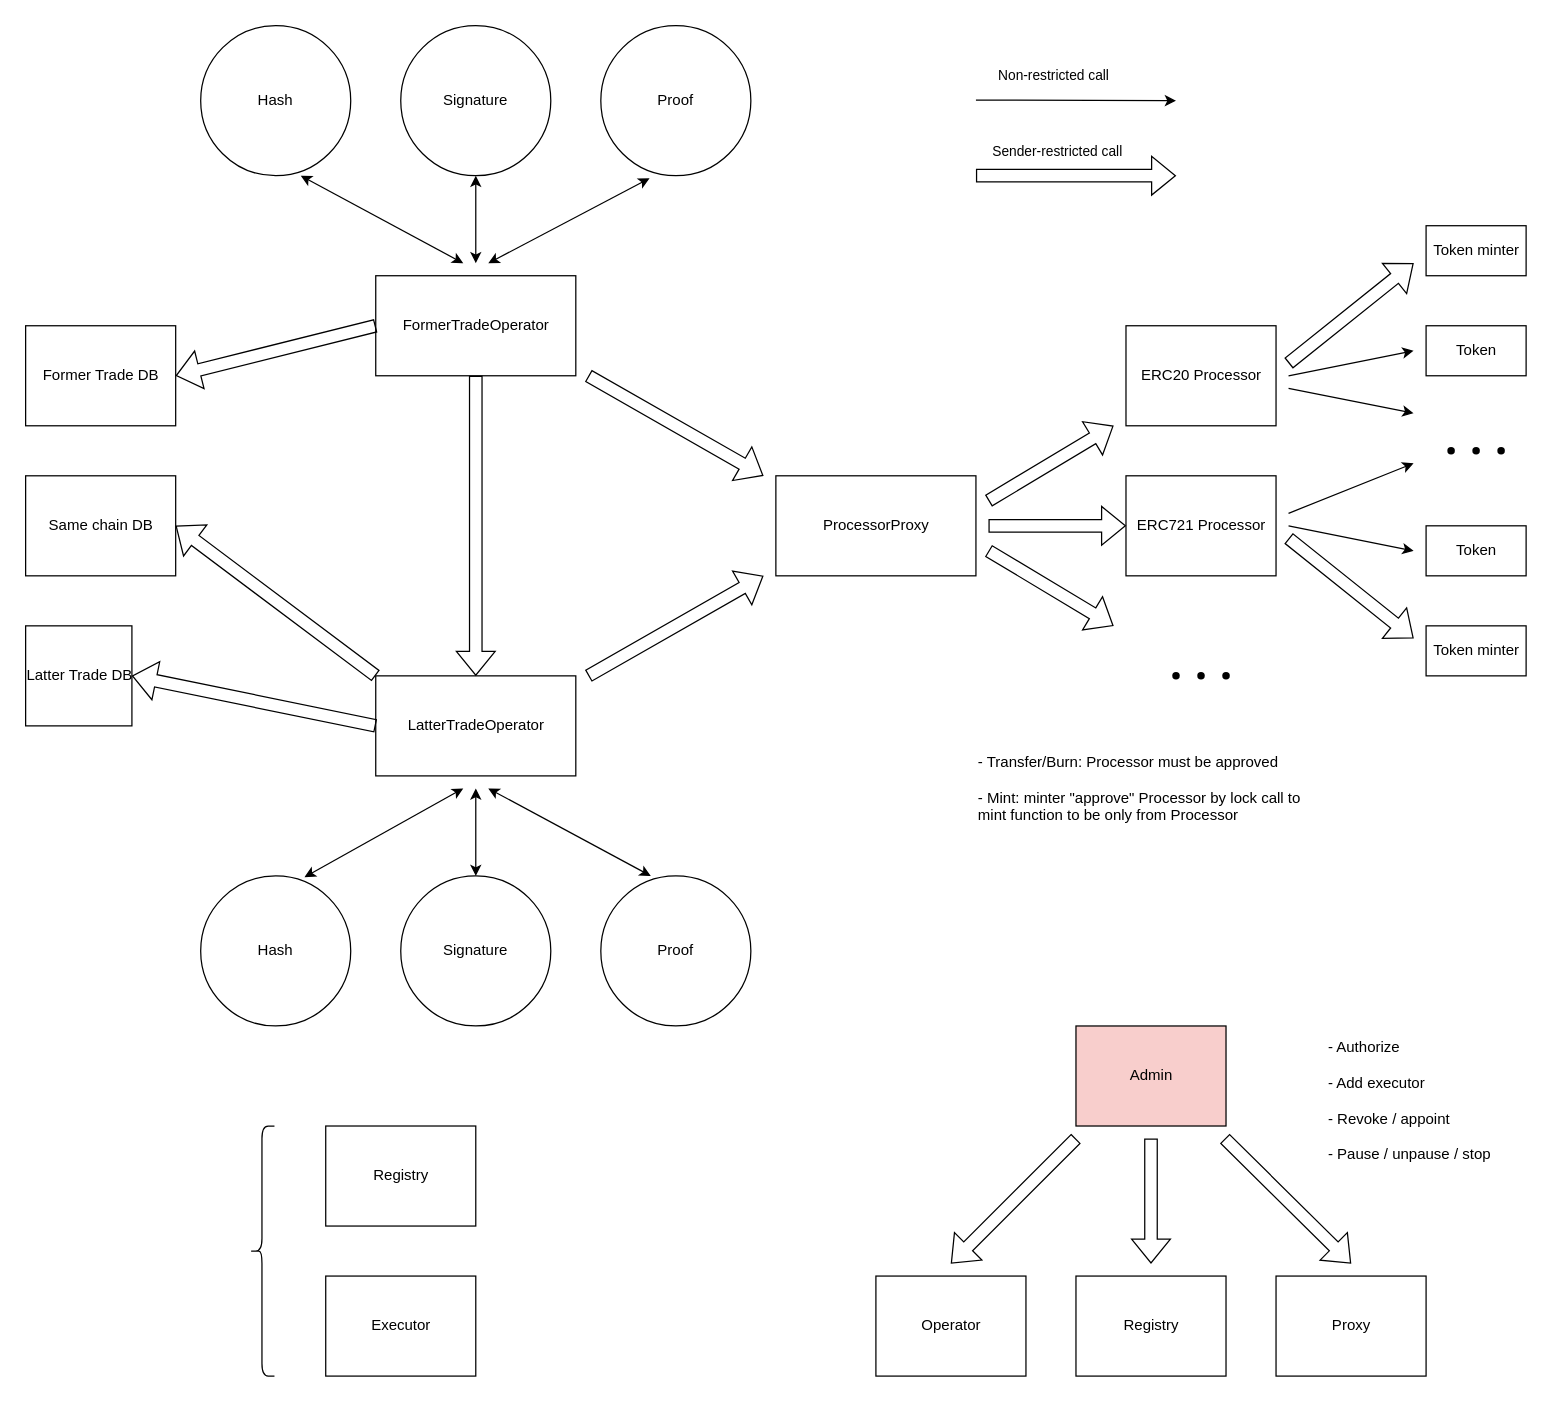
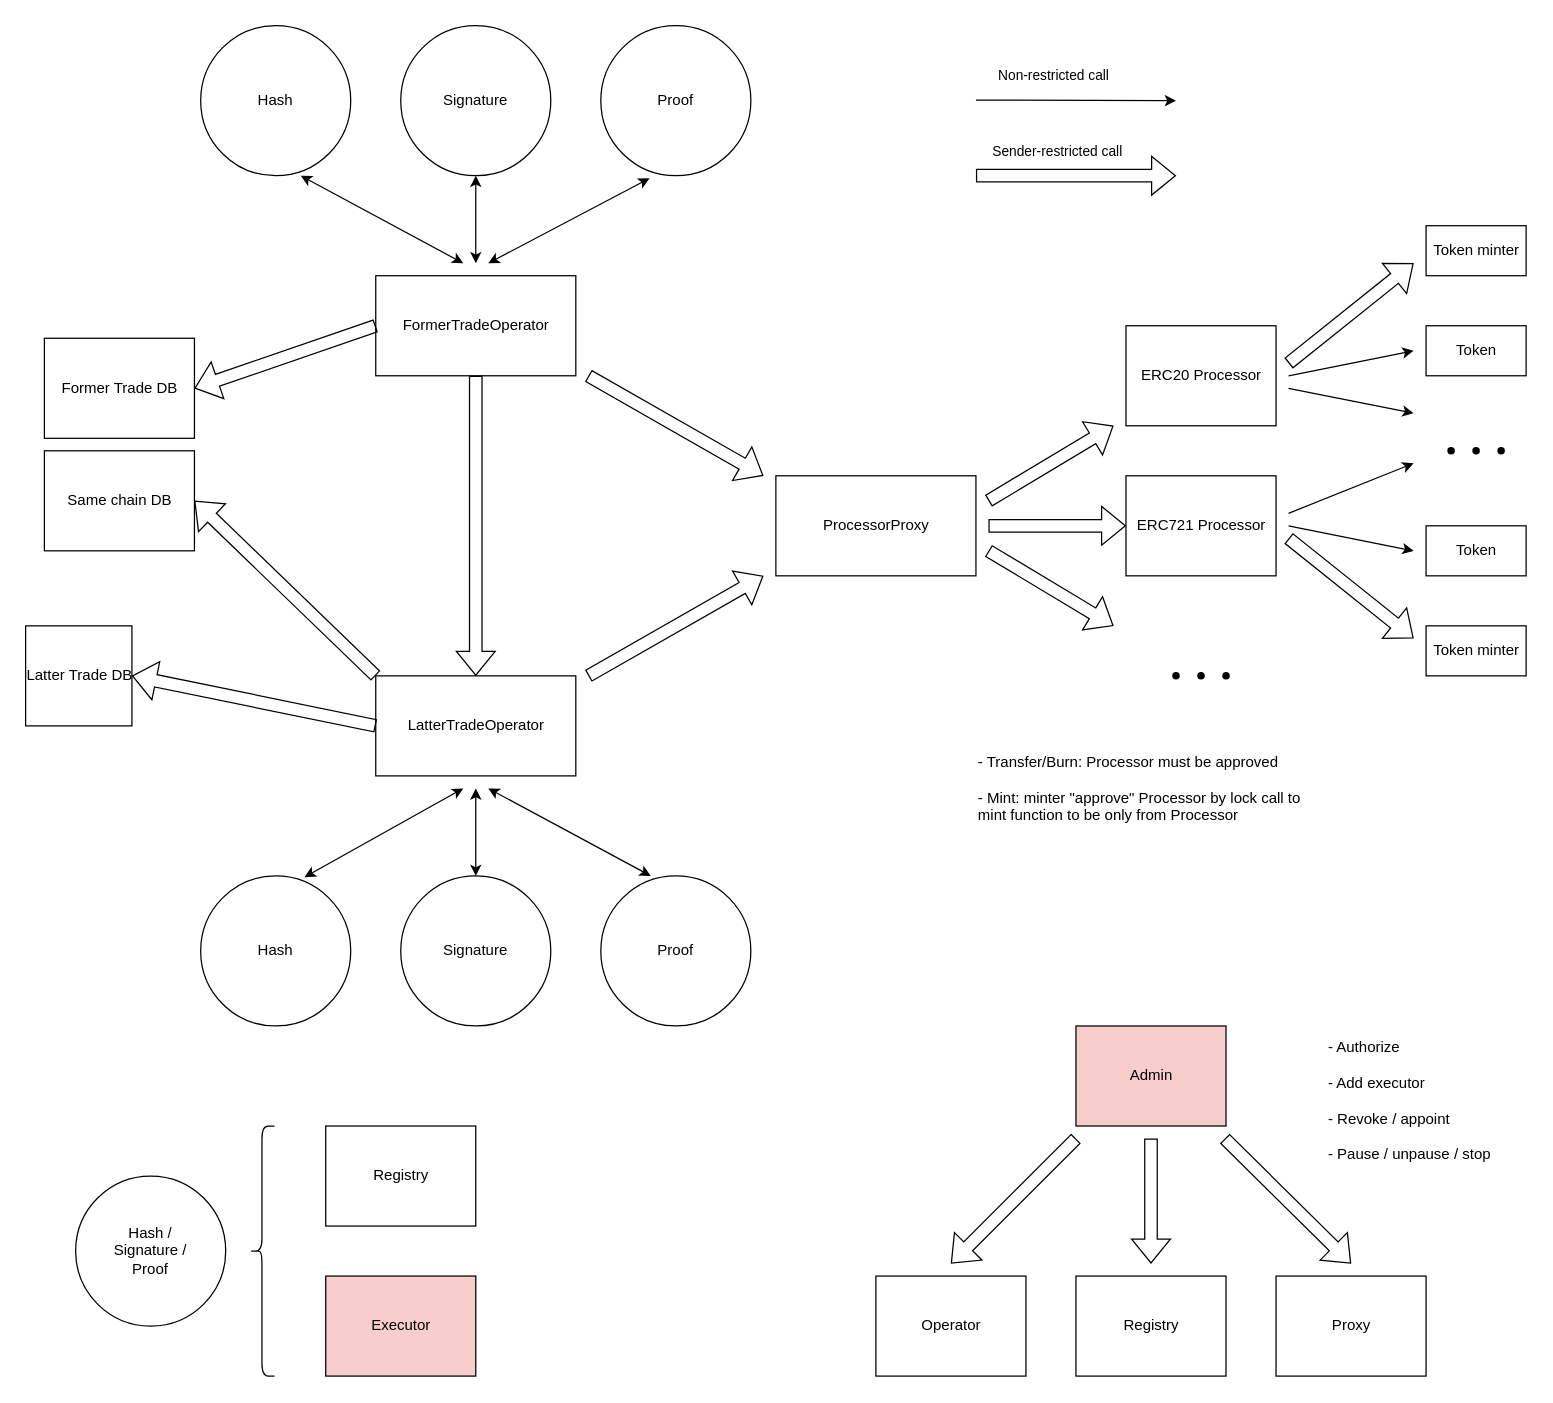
- <mxCell id="4" value="Former Trade DB" style="html=1;" vertex="1" parent="1"><mxGeometry x="20" y="260" width="120" height="80" as="geometry" /></mxCell>
+ <mxCell id="4" value="Former Trade DB" style="html=1;" vertex="1" parent="1"><mxGeometry x="35" y="270" width="120" height="80" as="geometry" /></mxCell>
- <mxCell id="5" value="Same chain DB" style="html=1;" vertex="1" parent="1"><mxGeometry x="20" y="380" width="120" height="80" as="geometry" /></mxCell>
+ <mxCell id="5" value="Same chain DB" style="html=1;" vertex="1" parent="1"><mxGeometry x="35" y="360" width="120" height="80" as="geometry" /></mxCell>
+ <mxCell id="17" value="&lt;div&gt;Hash /&lt;/div&gt;&lt;div&gt;Signature /&lt;/div&gt;&lt;div&gt;Proof&lt;/div&gt;" style="ellipse;whiteSpace=wrap;html=1;aspect=fixed;" vertex="1" parent="1"><mxGeometry x="60" y="940" width="120" height="120" as="geometry" /></mxCell>
- <mxCell id="20" value="Executor" style="html=1;" vertex="1" parent="1"><mxGeometry x="260" y="1020" width="120" height="80" as="geometry" /></mxCell>
+ <mxCell id="20" value="Executor" style="html=1;fillColor=#f8cecc;" vertex="1" parent="1"><mxGeometry x="260" y="1020" width="120" height="80" as="geometry" /></mxCell>
